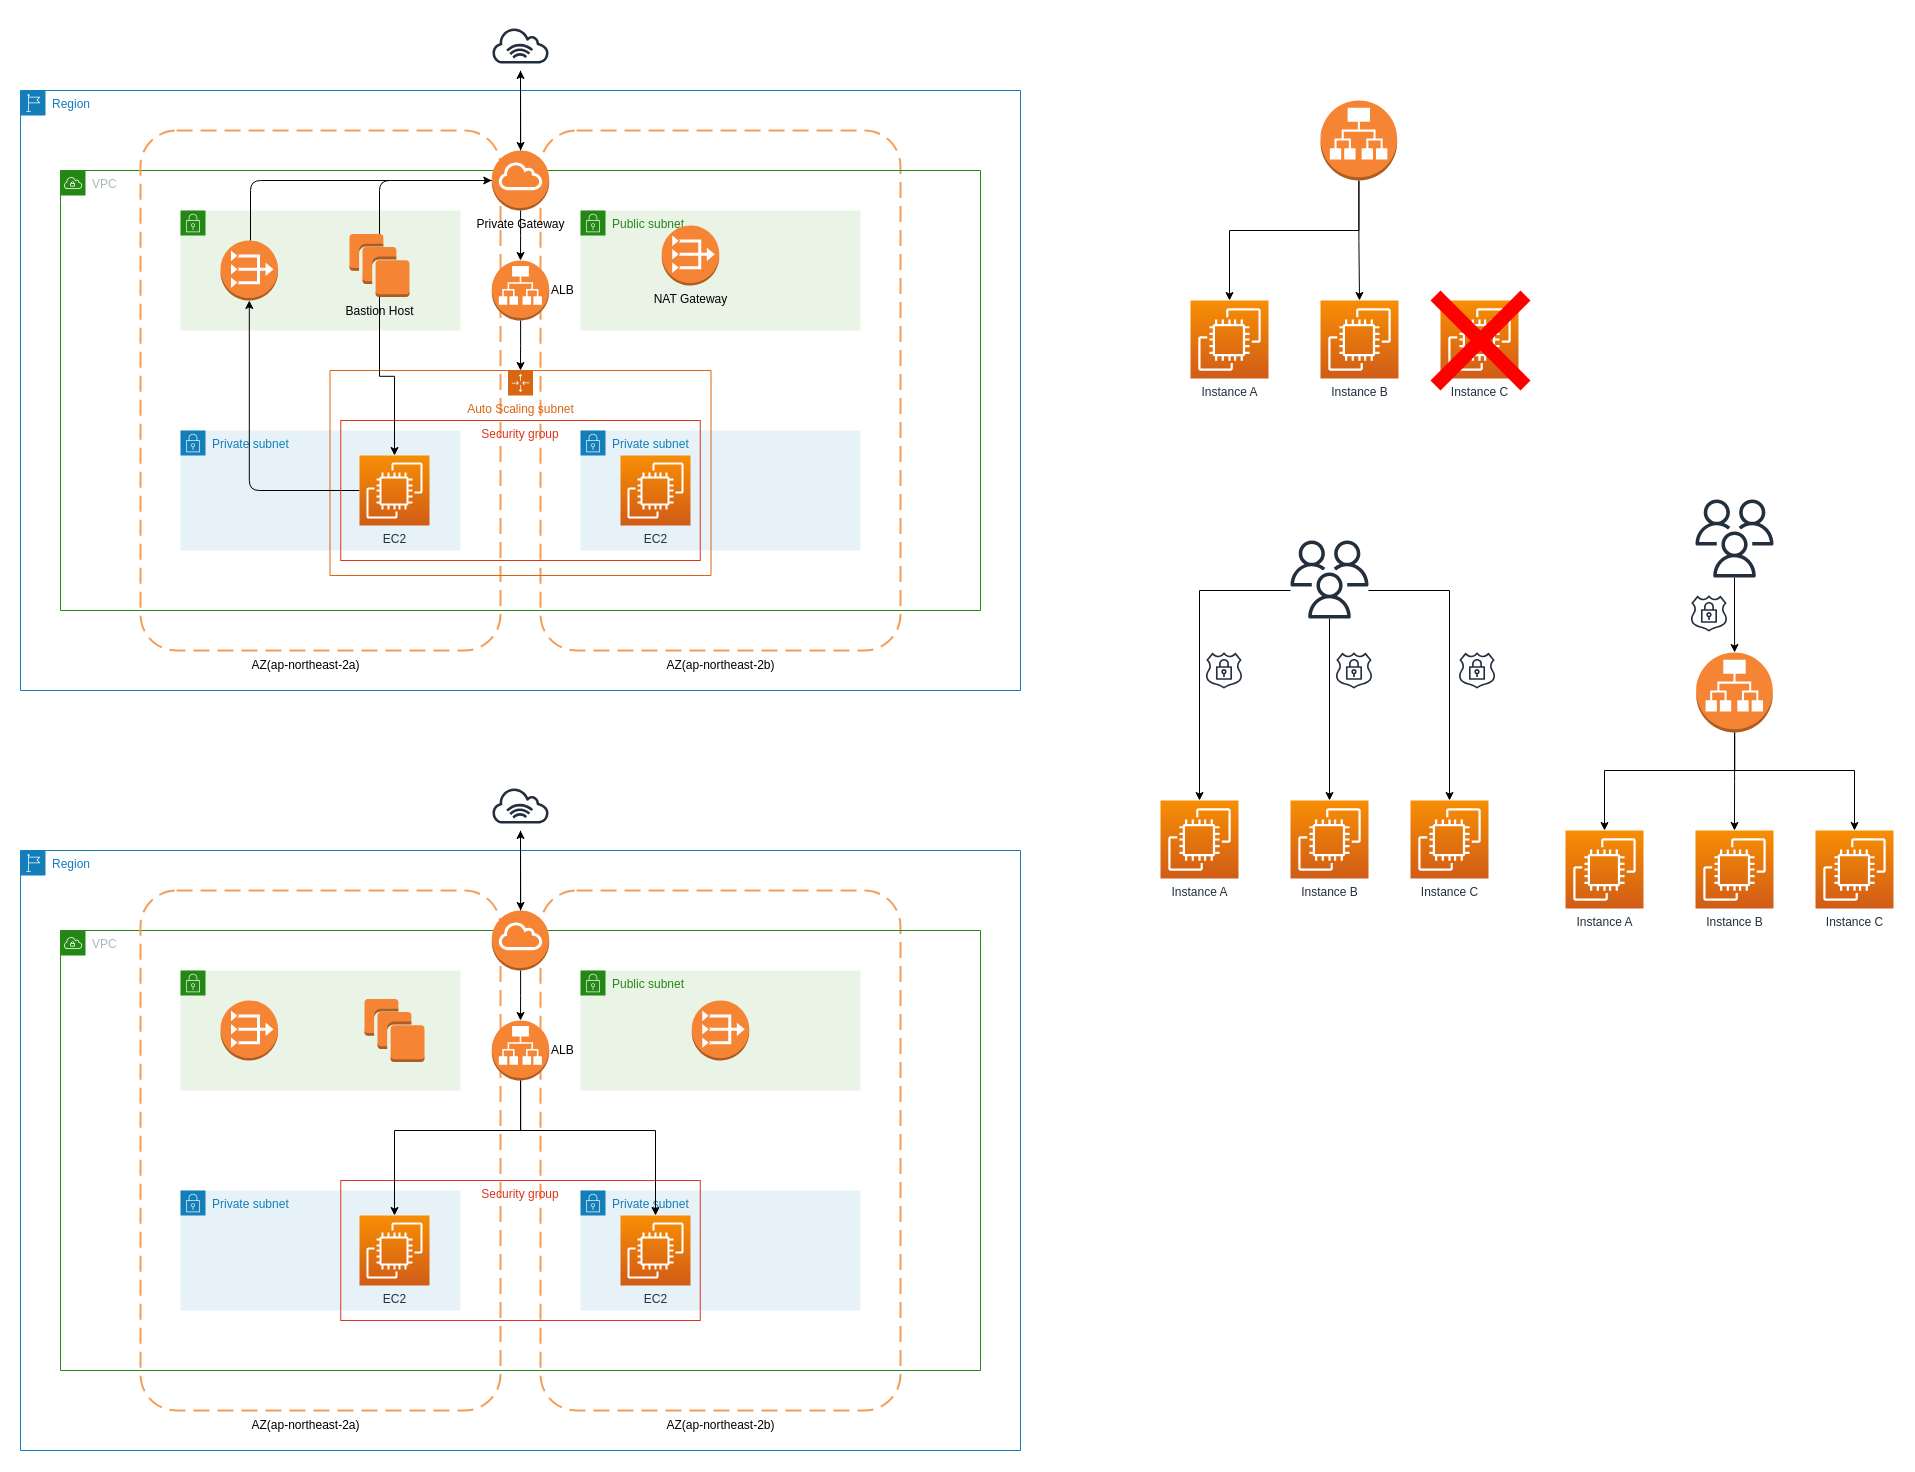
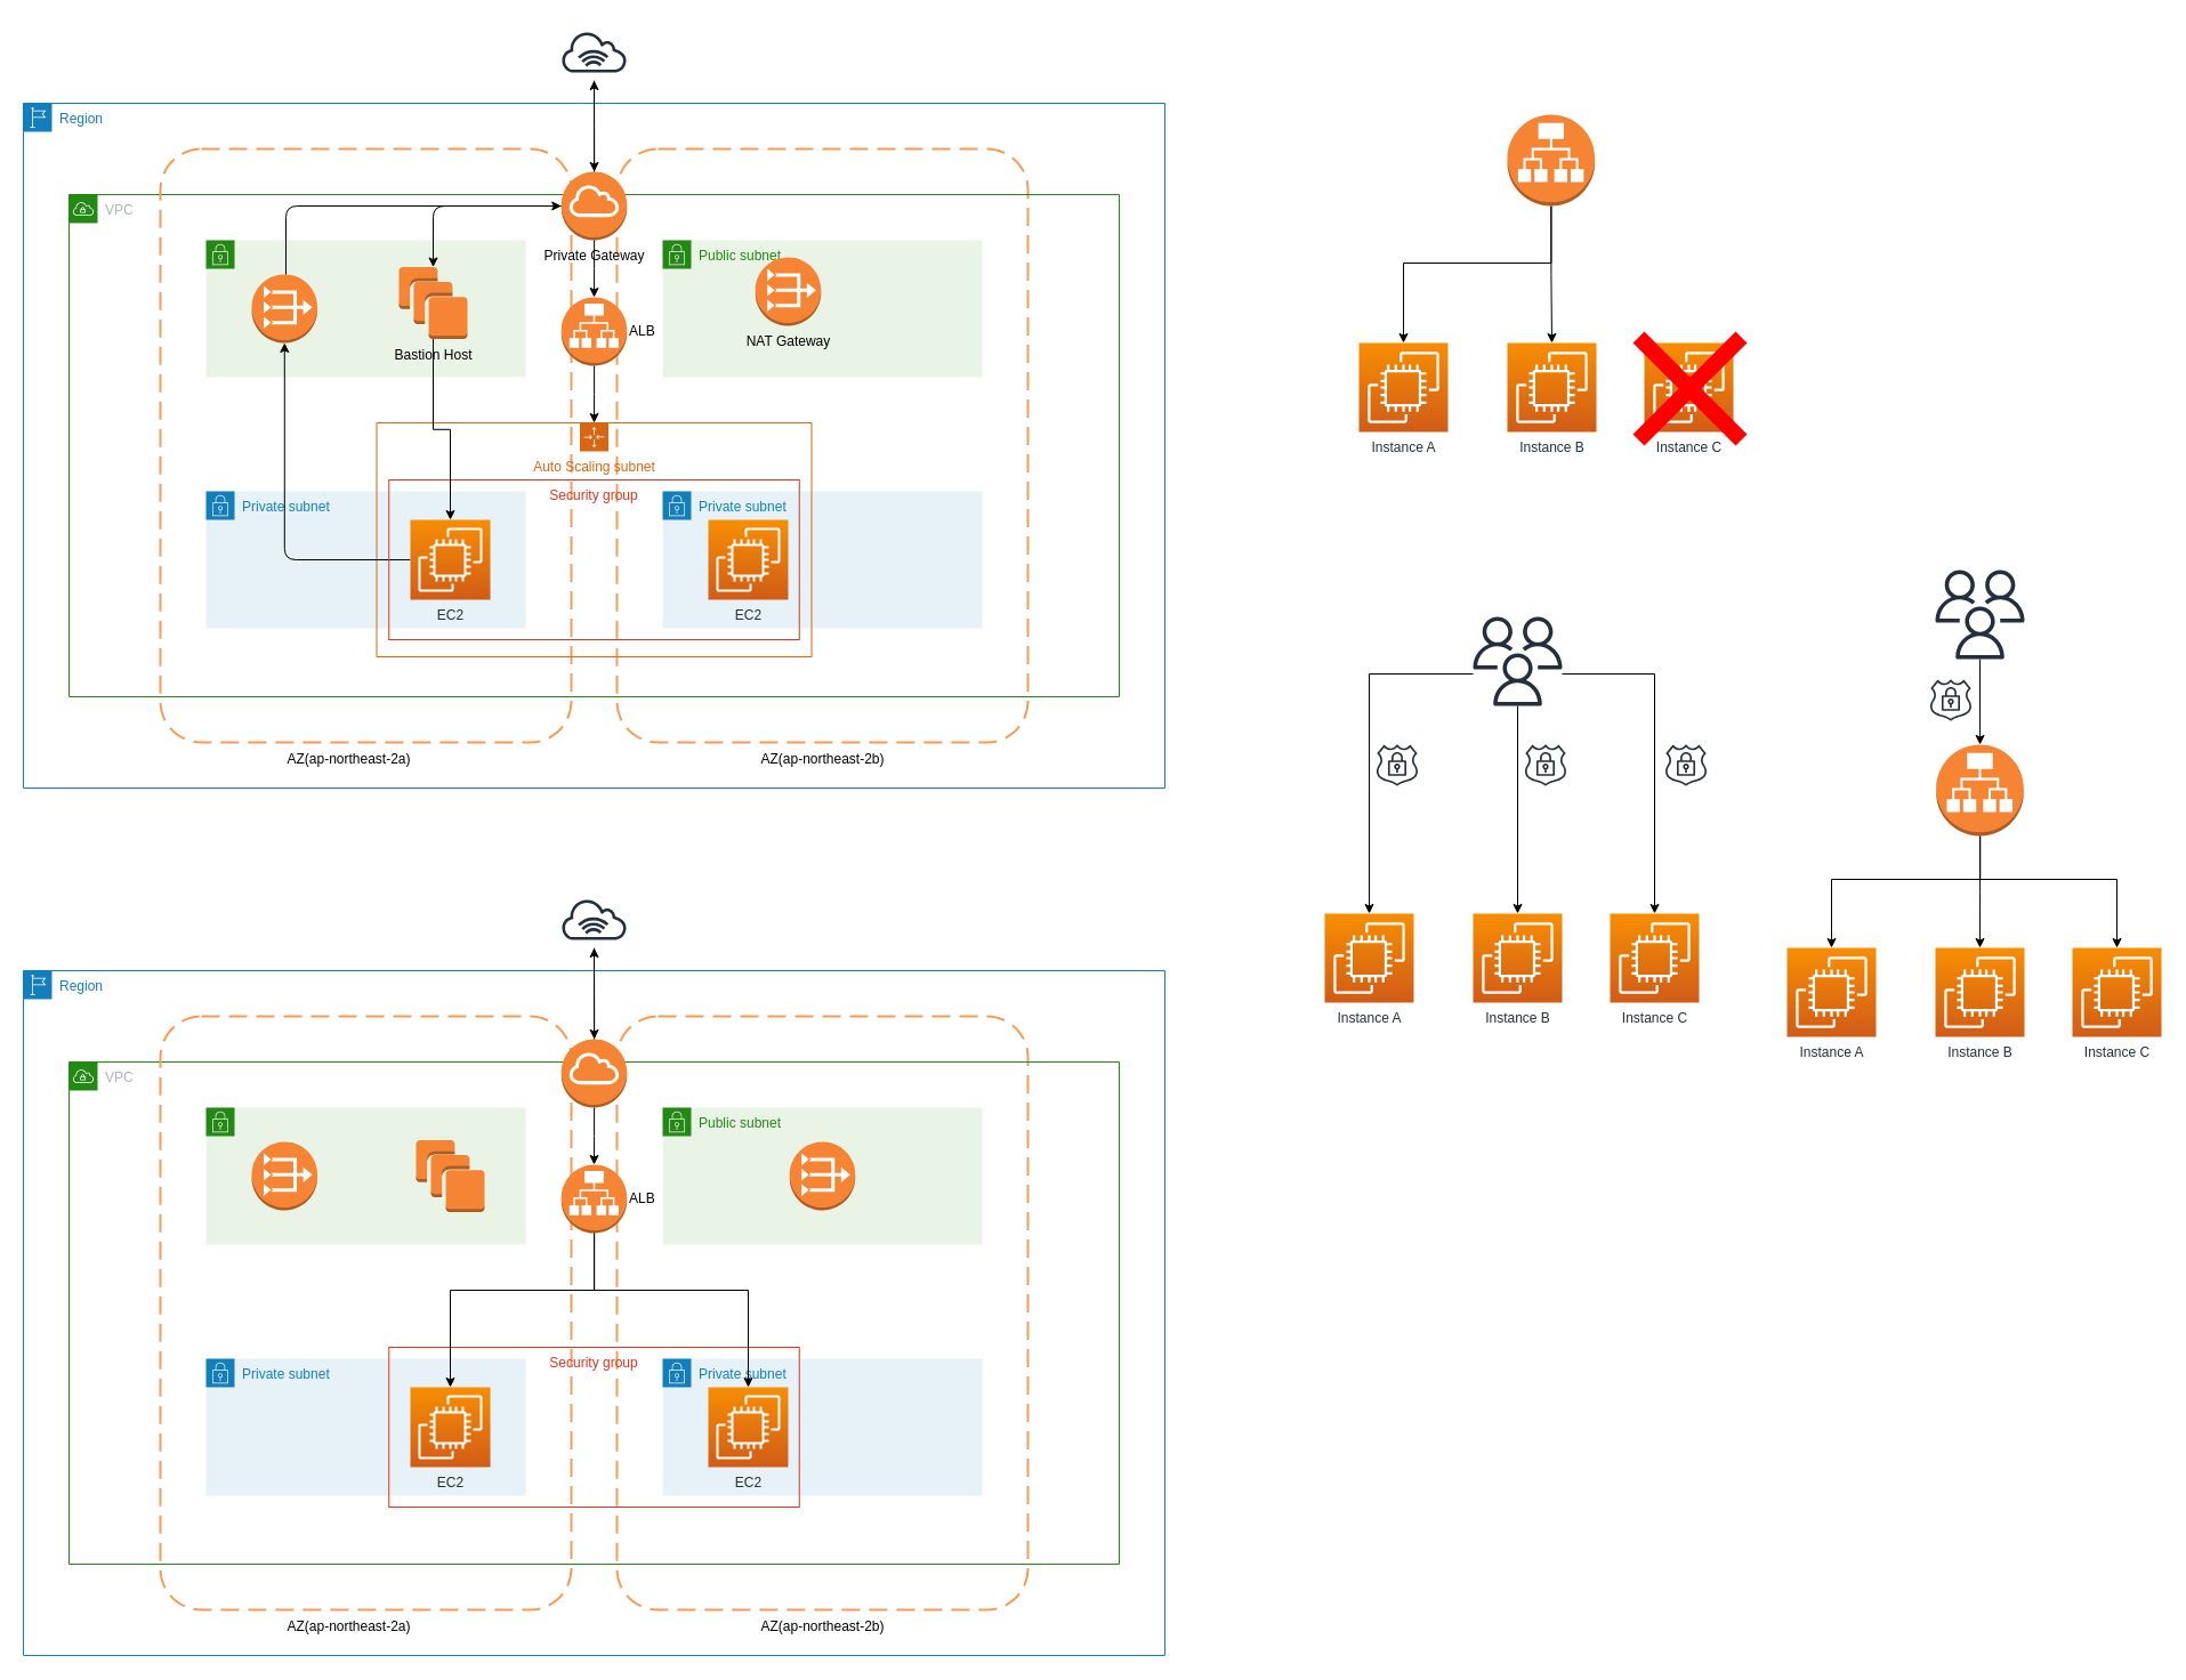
- <mxCell id="18" style="edgeStyle=orthogonalEdgeStyle;rounded=1;orthogonalLoop=1;jettySize=auto;html=1;endArrow=none;" parent="5" source="16" target="8" edge="1"><mxGeometry relative="1" as="geometry" /></mxCell>
+ <mxCell id="18" style="edgeStyle=orthogonalEdgeStyle;rounded=1;orthogonalLoop=1;jettySize=auto;html=1;" parent="5" source="16" target="8" edge="1"><mxGeometry relative="1" as="geometry" /></mxCell>
